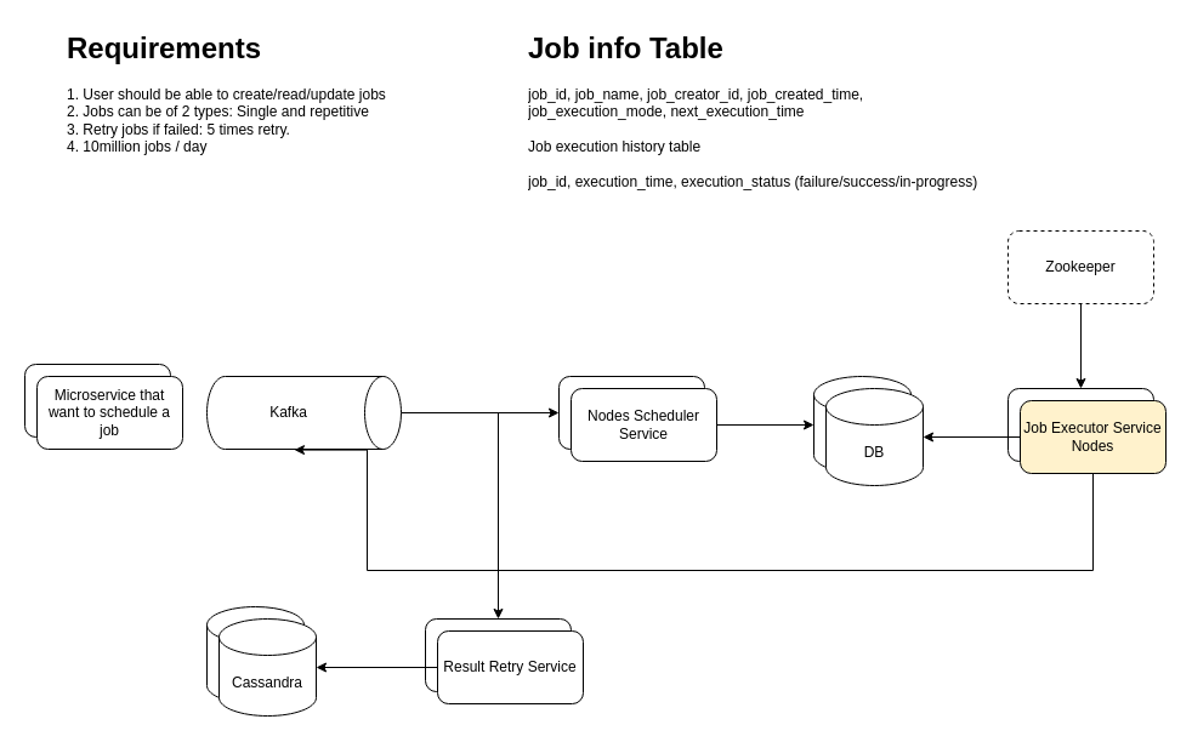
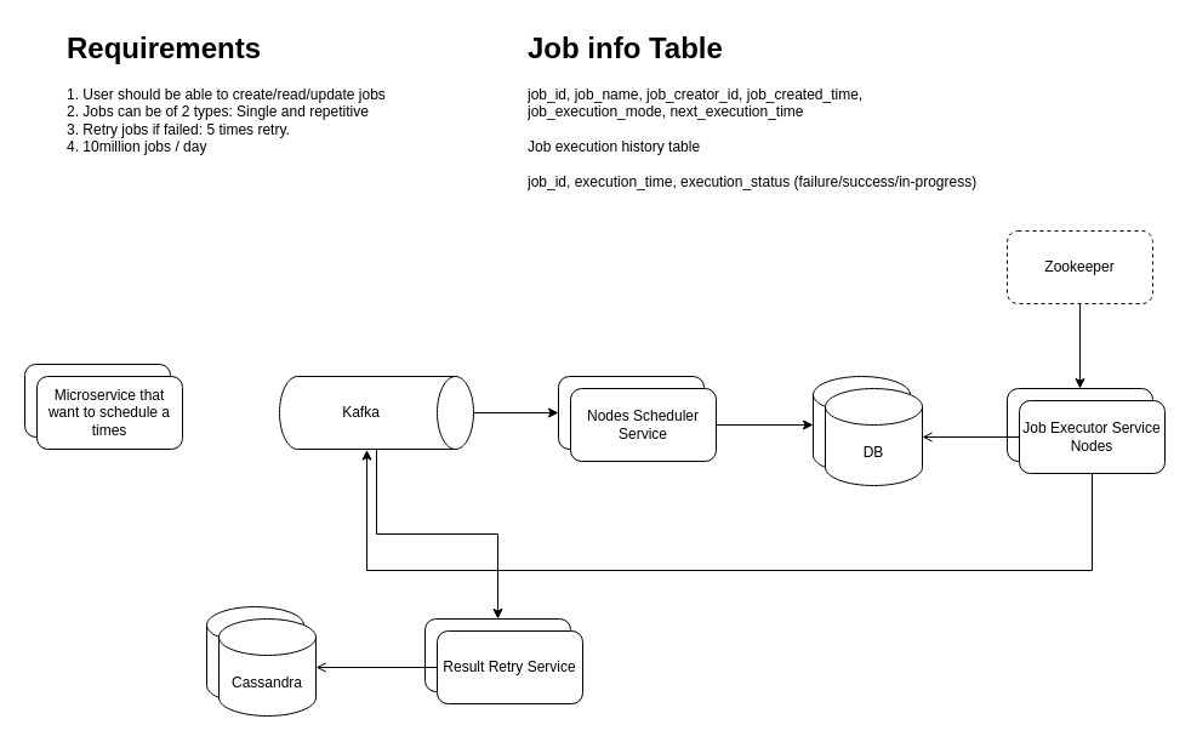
- <mxCell id="4" value="Microservice that want to schedule a job" style="rounded=1;whiteSpace=wrap;html=1;" vertex="1" parent="1"><mxGeometry x="30" y="310" width="120" height="60" as="geometry" /></mxCell>
+ <mxCell id="4" value="Microservice that want to schedule a times" style="rounded=1;whiteSpace=wrap;html=1;" vertex="1" parent="1"><mxGeometry x="30" y="310" width="120" height="60" as="geometry" /></mxCell>
- <mxCell id="7" value="Kafka" style="shape=cylinder3;whiteSpace=wrap;html=1;boundedLbl=1;backgroundOutline=1;size=15;direction=south;" vertex="1" parent="1"><mxGeometry x="170" y="310" width="160" height="60" as="geometry" /></mxCell>
+ <mxCell id="7" value="Kafka" style="shape=cylinder3;whiteSpace=wrap;html=1;boundedLbl=1;backgroundOutline=1;size=15;direction=south;" vertex="1" parent="1"><mxGeometry x="230" y="310" width="160" height="60" as="geometry" /></mxCell>
- <mxCell id="14" style="edgeStyle=orthogonalEdgeStyle;rounded=0;orthogonalLoop=1;jettySize=auto;html=1;entryX=1;entryY=0.5;entryDx=0;entryDy=0;entryPerimeter=0;" edge="1" parent="1" source="16" target="12"><mxGeometry relative="1" as="geometry" /></mxCell>
+ <mxCell id="14" style="edgeStyle=orthogonalEdgeStyle;rounded=0;orthogonalLoop=1;jettySize=auto;html=1;entryX=1;entryY=0.5;entryDx=0;entryDy=0;entryPerimeter=0;endArrow=open;" edge="1" parent="1" source="16" target="12"><mxGeometry relative="1" as="geometry" /></mxCell>
- <mxCell id="16" value="Job Executor Service Nodes" style="rounded=1;whiteSpace=wrap;html=1;fillColor=#fff2cc;" vertex="1" parent="1"><mxGeometry x="840" y="330" width="120" height="60" as="geometry" /></mxCell>
+ <mxCell id="16" value="Job Executor Service Nodes" style="rounded=1;whiteSpace=wrap;html=1;" vertex="1" parent="1"><mxGeometry x="840" y="330" width="120" height="60" as="geometry" /></mxCell>
- <mxCell id="20" style="edgeStyle=orthogonalEdgeStyle;rounded=0;orthogonalLoop=1;jettySize=auto;html=1;entryX=1;entryY=0.5;entryDx=0;entryDy=0;entryPerimeter=0;" edge="1" parent="1" source="21" target="18"><mxGeometry relative="1" as="geometry" /></mxCell>
+ <mxCell id="20" style="edgeStyle=orthogonalEdgeStyle;rounded=0;orthogonalLoop=1;jettySize=auto;html=1;entryX=1;entryY=0.5;entryDx=0;entryDy=0;entryPerimeter=0;endArrow=open;" edge="1" parent="1" source="21" target="18"><mxGeometry relative="1" as="geometry" /></mxCell>
